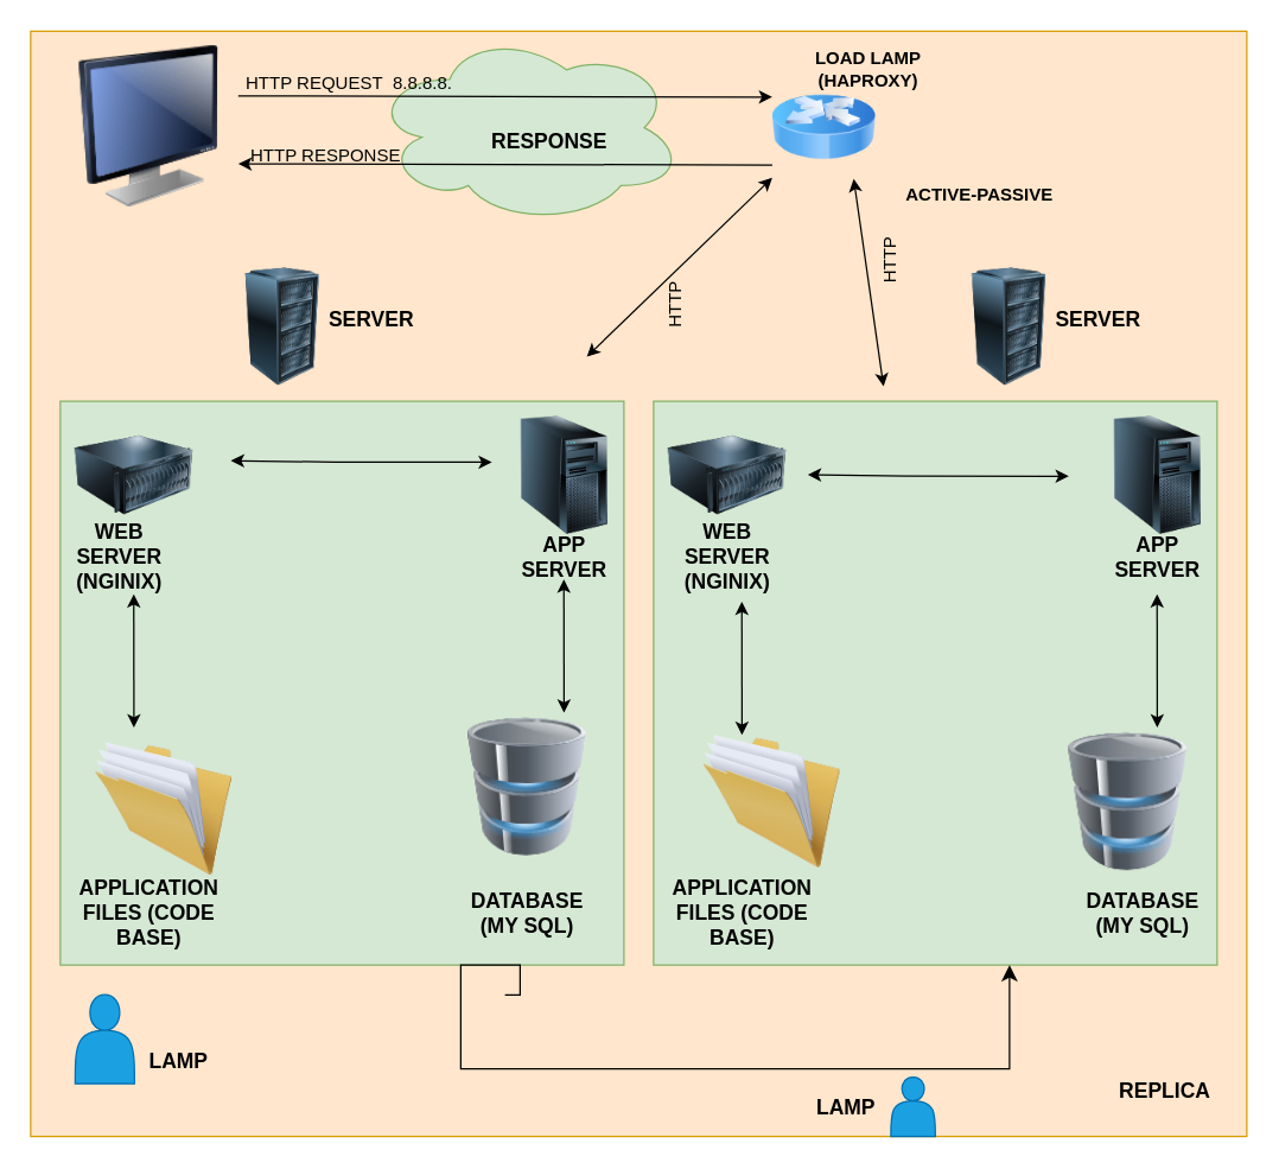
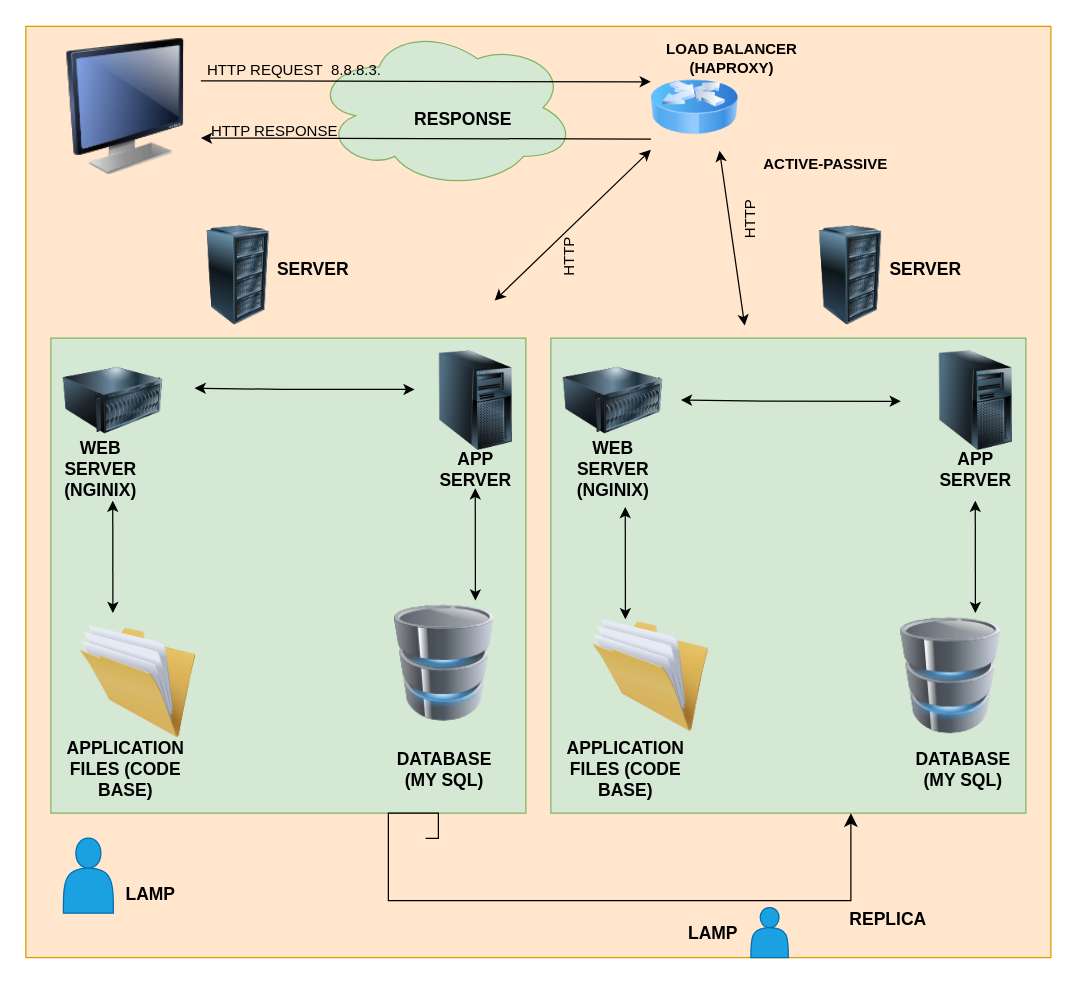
- <mxCell id="28" value="&lt;font style=&quot;font-size: 12px;&quot;&gt;&lt;b&gt;LOAD LAMP&lt;br&gt;(HAPROXY)&lt;/b&gt;&lt;/font&gt;" style="text;strokeColor=none;align=center;fillColor=none;html=1;verticalAlign=middle;whiteSpace=wrap;rounded=0;" vertex="1" parent="1"><mxGeometry x="530" y="30.57" width="110" height="30" as="geometry" /></mxCell>
+ <mxCell id="28" value="&lt;font style=&quot;font-size: 12px;&quot;&gt;&lt;b&gt;LOAD BALANCER&lt;br&gt;(HAPROXY)&lt;/b&gt;&lt;/font&gt;" style="text;strokeColor=none;align=center;fillColor=none;html=1;verticalAlign=middle;whiteSpace=wrap;rounded=0;" vertex="1" parent="1"><mxGeometry x="530" y="30.57" width="110" height="30" as="geometry" /></mxCell>
- <mxCell id="32" value="HTTP REQUEST&amp;nbsp; 8.8.8.8." style="text;strokeColor=none;align=center;fillColor=none;html=1;verticalAlign=middle;whiteSpace=wrap;rounded=0;" vertex="1" parent="1"><mxGeometry x="160" y="40.57" width="150" height="30" as="geometry" /></mxCell>
+ <mxCell id="32" value="HTTP REQUEST&amp;nbsp; 8.8.8.3." style="text;strokeColor=none;align=center;fillColor=none;html=1;verticalAlign=middle;whiteSpace=wrap;rounded=0;" vertex="1" parent="1"><mxGeometry x="160" y="40.57" width="150" height="30" as="geometry" /></mxCell>
- <mxCell id="46" value="&lt;font style=&quot;font-size: 14px;&quot;&gt;&lt;b&gt;REPLICA&lt;/b&gt;&lt;/font&gt;" style="text;strokeColor=none;align=center;fillColor=none;html=1;verticalAlign=middle;whiteSpace=wrap;rounded=0;" vertex="1" parent="1"><mxGeometry x="755" y="720" width="60" height="30" as="geometry" /></mxCell>
+ <mxCell id="46" value="&lt;font style=&quot;font-size: 14px;&quot;&gt;&lt;b&gt;REPLICA&lt;/b&gt;&lt;/font&gt;" style="text;strokeColor=none;align=center;fillColor=none;html=1;verticalAlign=middle;whiteSpace=wrap;rounded=0;" vertex="1" parent="1"><mxGeometry x="680" y="720" width="60" height="30" as="geometry" /></mxCell>
